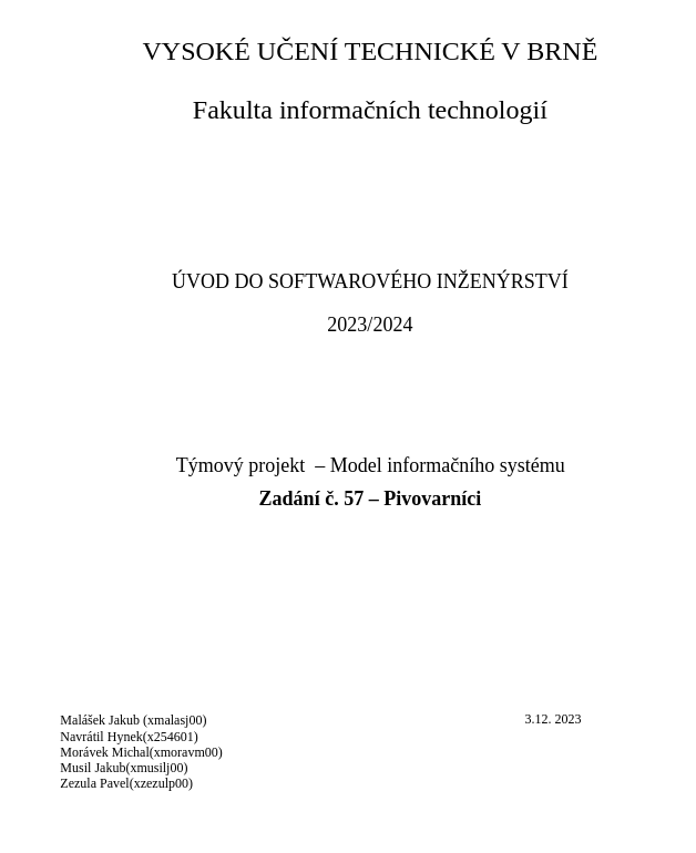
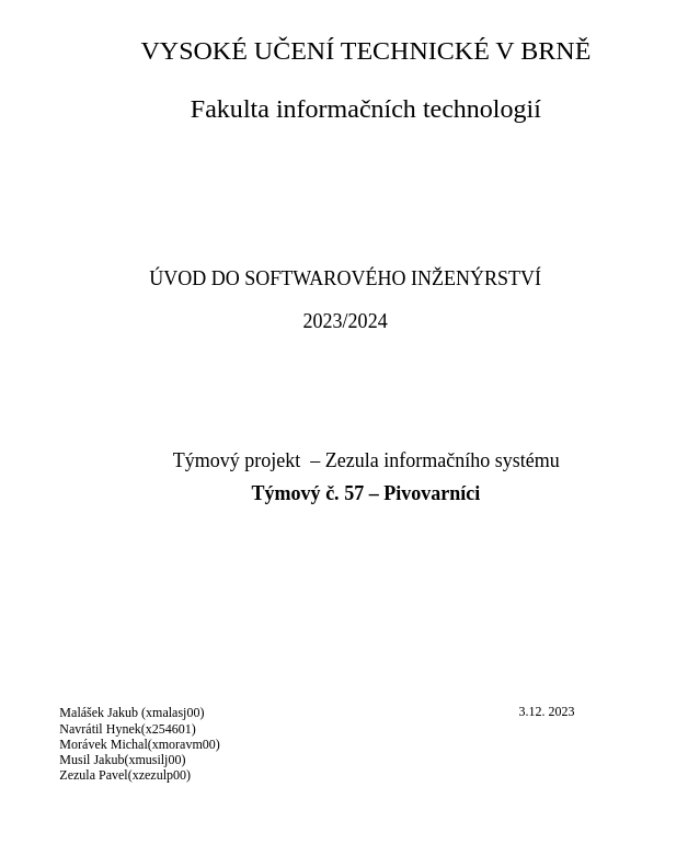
- <mxCell id="3" value="&lt;font style=&quot;font-size: 24px;&quot; face=&quot;Times New Roman&quot;&gt;&lt;br&gt;&lt;/font&gt;&lt;p style=&quot;color: rgb(0, 0, 0); font-style: normal; font-variant-ligatures: normal; font-variant-caps: normal; font-weight: 400; letter-spacing: normal; orphans: 2; text-indent: 0px; text-transform: none; widows: 2; word-spacing: 0px; -webkit-text-stroke-width: 0px; text-decoration-thickness: initial; text-decoration-style: initial; text-decoration-color: initial; font-size: 24px;&quot;&gt;&lt;font style=&quot;font-size: 24px;&quot; face=&quot;Times New Roman&quot;&gt;ÚVOD DO SOFTWAROVÉHO INŽENÝRSTVÍ&lt;/font&gt;&lt;/p&gt;&lt;p style=&quot;color: rgb(0, 0, 0); font-style: normal; font-variant-ligatures: normal; font-variant-caps: normal; font-weight: 400; letter-spacing: normal; orphans: 2; text-indent: 0px; text-transform: none; widows: 2; word-spacing: 0px; -webkit-text-stroke-width: 0px; text-decoration-thickness: initial; text-decoration-style: initial; text-decoration-color: initial; font-size: 24px;&quot;&gt;&lt;font style=&quot;font-size: 24px;&quot; face=&quot;Times New Roman&quot;&gt;2023/2024&lt;/font&gt;&lt;/p&gt;" style="text;html=1;strokeColor=none;fillColor=none;align=center;verticalAlign=middle;whiteSpace=wrap;rounded=0;labelBackgroundColor=#FFFFFF;fontColor=#000000;" parent="1" vertex="1"><mxGeometry x="190" y="250" width="510" height="200" as="geometry" /></mxCell>
+ <mxCell id="3" value="&lt;font style=&quot;font-size: 24px;&quot; face=&quot;Times New Roman&quot;&gt;&lt;br&gt;&lt;/font&gt;&lt;p style=&quot;color: rgb(0, 0, 0); font-style: normal; font-variant-ligatures: normal; font-variant-caps: normal; font-weight: 400; letter-spacing: normal; orphans: 2; text-indent: 0px; text-transform: none; widows: 2; word-spacing: 0px; -webkit-text-stroke-width: 0px; text-decoration-thickness: initial; text-decoration-style: initial; text-decoration-color: initial; font-size: 24px;&quot;&gt;&lt;font style=&quot;font-size: 24px;&quot; face=&quot;Times New Roman&quot;&gt;ÚVOD DO SOFTWAROVÉHO INŽENÝRSTVÍ&lt;/font&gt;&lt;/p&gt;&lt;p style=&quot;color: rgb(0, 0, 0); font-style: normal; font-variant-ligatures: normal; font-variant-caps: normal; font-weight: 400; letter-spacing: normal; orphans: 2; text-indent: 0px; text-transform: none; widows: 2; word-spacing: 0px; -webkit-text-stroke-width: 0px; text-decoration-thickness: initial; text-decoration-style: initial; text-decoration-color: initial; font-size: 24px;&quot;&gt;&lt;font style=&quot;font-size: 24px;&quot; face=&quot;Times New Roman&quot;&gt;2023/2024&lt;/font&gt;&lt;/p&gt;" style="text;html=1;strokeColor=none;fillColor=none;align=center;verticalAlign=middle;whiteSpace=wrap;rounded=0;labelBackgroundColor=#FFFFFF;fontColor=#000000;" parent="1" vertex="1"><mxGeometry x="165" y="250" width="510" height="200" as="geometry" /></mxCell>
- <mxCell id="4" value="&lt;span style=&quot;font-family: &amp;quot;Times New Roman&amp;quot;; text-align: start;&quot;&gt;&lt;font style=&quot;font-size: 24px;&quot;&gt;Týmový projekt&amp;nbsp; – Model informačního systému&lt;/font&gt;&lt;/span&gt;" style="text;html=1;strokeColor=none;fillColor=none;align=center;verticalAlign=middle;whiteSpace=wrap;rounded=0;labelBackgroundColor=#FFFFFF;fontColor=#000000;" parent="1" vertex="1"><mxGeometry x="184" y="460" width="523" height="200" as="geometry" /></mxCell>
+ <mxCell id="4" value="&lt;span style=&quot;font-family: &amp;quot;Times New Roman&amp;quot;; text-align: start;&quot;&gt;&lt;font style=&quot;font-size: 24px;&quot;&gt;Týmový projekt&amp;nbsp; – Zezula informačního systému&lt;/font&gt;&lt;/span&gt;" style="text;html=1;strokeColor=none;fillColor=none;align=center;verticalAlign=middle;whiteSpace=wrap;rounded=0;labelBackgroundColor=#FFFFFF;fontColor=#000000;" parent="1" vertex="1"><mxGeometry x="184" y="460" width="523" height="200" as="geometry" /></mxCell>
- <mxCell id="5" value="&lt;span style=&quot;font-family: &amp;quot;Times New Roman&amp;quot;; text-align: start;&quot;&gt;&lt;b style=&quot;&quot;&gt;&lt;font style=&quot;font-size: 24px;&quot;&gt;Zadání č. 57 – Pivovarníci&lt;/font&gt;&lt;/b&gt;&lt;/span&gt;" style="text;html=1;strokeColor=none;fillColor=none;align=center;verticalAlign=middle;whiteSpace=wrap;rounded=0;labelBackgroundColor=#FFFFFF;fontColor=#000000;" parent="1" vertex="1"><mxGeometry x="295" y="500" width="300" height="200" as="geometry" /></mxCell>
+ <mxCell id="5" value="&lt;span style=&quot;font-family: &amp;quot;Times New Roman&amp;quot;; text-align: start;&quot;&gt;&lt;b style=&quot;&quot;&gt;&lt;font style=&quot;font-size: 24px;&quot;&gt;Týmový č. 57 – Pivovarníci&lt;/font&gt;&lt;/b&gt;&lt;/span&gt;" style="text;html=1;strokeColor=none;fillColor=none;align=center;verticalAlign=middle;whiteSpace=wrap;rounded=0;labelBackgroundColor=#FFFFFF;fontColor=#000000;" parent="1" vertex="1"><mxGeometry x="295" y="500" width="300" height="200" as="geometry" /></mxCell>
